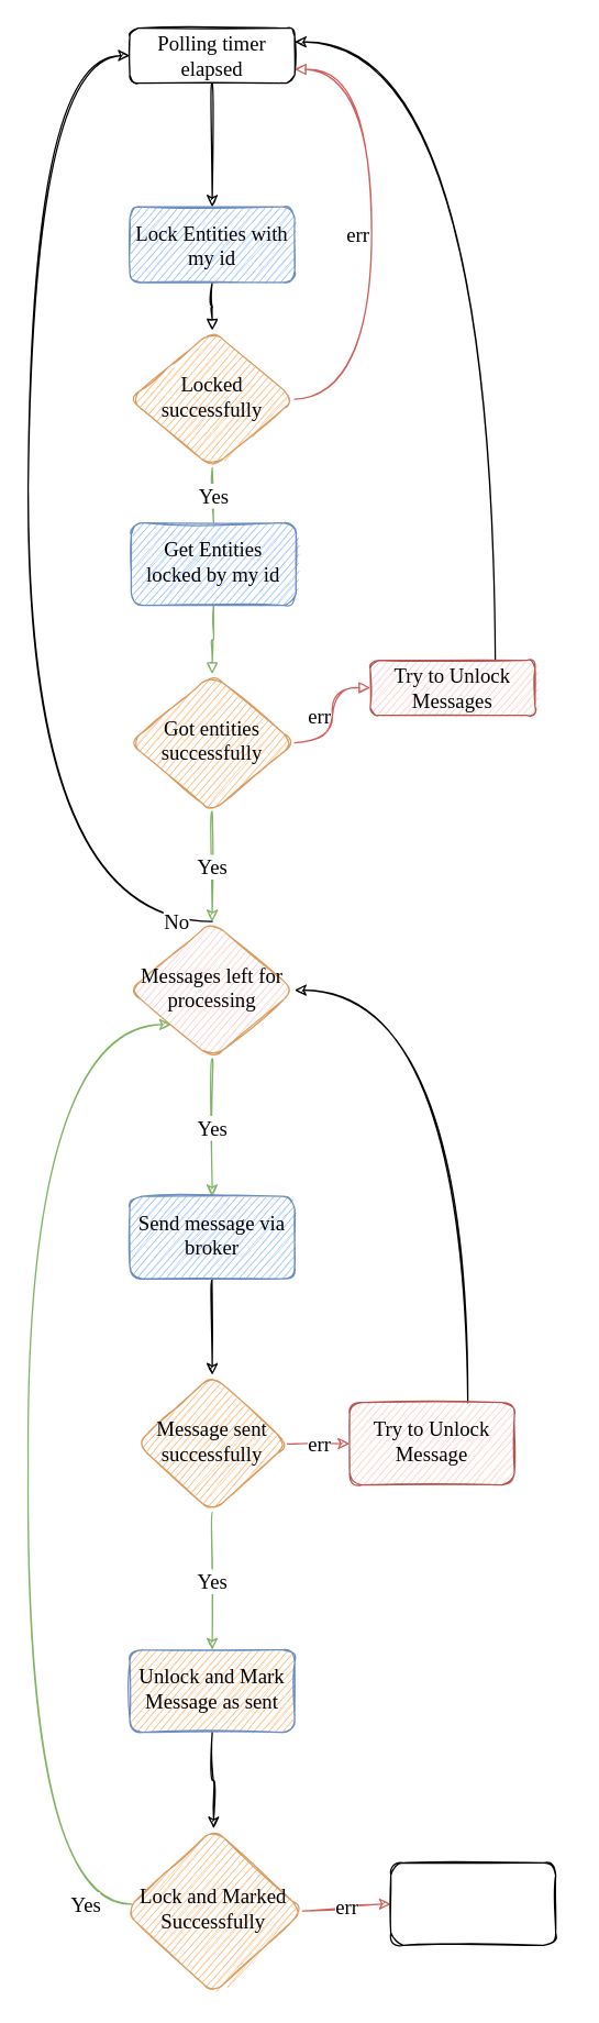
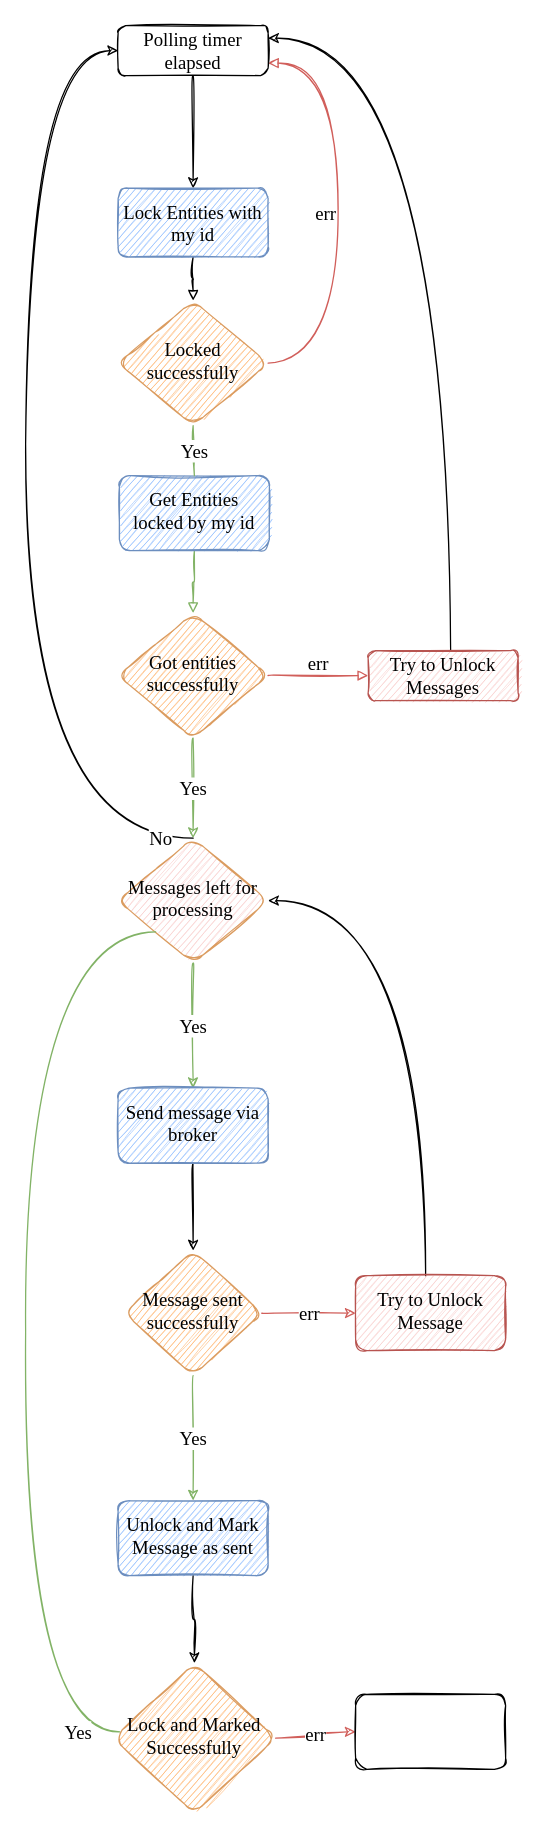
- <mxCell id="11" value="Try to Unlock Messages" style="whiteSpace=wrap;html=1;fontSize=15;glass=0;strokeWidth=1;shadow=0;fontFamily=Kalam;sketch=1;rounded=1;fontStyle=0;fillColor=#f8cecc;strokeColor=#b85450;" parent="1" vertex="1"><mxGeometry x="269" y="480" width="120" height="40" as="geometry" /></mxCell>
+ <mxCell id="11" value="Try to Unlock Messages" style="whiteSpace=wrap;html=1;fontSize=15;glass=0;strokeWidth=1;shadow=0;fontFamily=Kalam;sketch=1;rounded=1;fontStyle=0;fillColor=#f8cecc;strokeColor=#b85450;" parent="1" vertex="1"><mxGeometry x="294" y="520" width="120" height="40" as="geometry" /></mxCell>
- <mxCell id="27" style="edgeStyle=orthogonalEdgeStyle;orthogonalLoop=1;jettySize=auto;html=1;entryX=0;entryY=1;entryDx=0;entryDy=0;labelBackgroundColor=default;fontFamily=Kalam;sketch=1;fontSize=15;fontStyle=0;curved=1;fillColor=#d5e8d4;strokeColor=#82b366;" edge="1" parent="1" source="29" target="16"><mxGeometry relative="1" as="geometry"><Array as="points"><mxPoint x="20" y="1385" /><mxPoint x="20" y="745" /></Array></mxGeometry></mxCell>
+ <mxCell id="27" style="edgeStyle=orthogonalEdgeStyle;orthogonalLoop=1;jettySize=auto;html=1;entryX=0;entryY=1;entryDx=0;entryDy=0;labelBackgroundColor=default;fontFamily=Kalam;sketch=1;fontSize=15;fontStyle=0;curved=1;fillColor=#d5e8d4;strokeColor=#82b366;endArrow=none;" edge="1" parent="1" source="29" target="16"><mxGeometry relative="1" as="geometry"><Array as="points"><mxPoint x="20" y="1385" /><mxPoint x="20" y="745" /></Array></mxGeometry></mxCell>
- <mxCell id="23" value="Try to Unlock Message" style="whiteSpace=wrap;html=1;shadow=0;strokeWidth=1;spacing=6;spacingTop=-4;fontFamily=Kalam;sketch=1;rounded=1;fontSize=15;fontStyle=0;fillColor=#f8cecc;strokeColor=#b85450;" vertex="1" parent="1"><mxGeometry x="254" y="1020" width="120" height="60" as="geometry" /></mxCell>
+ <mxCell id="23" value="Try to Unlock Message" style="whiteSpace=wrap;html=1;shadow=0;strokeWidth=1;spacing=6;spacingTop=-4;fontFamily=Kalam;sketch=1;rounded=1;fontSize=15;fontStyle=0;fillColor=#f8cecc;strokeColor=#b85450;" vertex="1" parent="1"><mxGeometry x="284" y="1020" width="120" height="60" as="geometry" /></mxCell>
- <mxCell id="25" value="Unlock and Mark Message as sent" style="whiteSpace=wrap;html=1;shadow=0;strokeWidth=1;spacing=6;spacingTop=-4;fontFamily=Kalam;sketch=1;rounded=1;fontSize=15;fontStyle=0;fillColor=#ffb570;strokeColor=#6C8EBF;" vertex="1" parent="1"><mxGeometry x="94" y="1200" width="120" height="60" as="geometry" /></mxCell>
+ <mxCell id="25" value="Unlock and Mark Message as sent" style="whiteSpace=wrap;html=1;shadow=0;strokeWidth=1;spacing=6;spacingTop=-4;fontFamily=Kalam;sketch=1;rounded=1;fontSize=15;fontStyle=0;fillColor=#90BEFF;strokeColor=#6C8EBF;" vertex="1" parent="1"><mxGeometry x="94" y="1200" width="120" height="60" as="geometry" /></mxCell>
